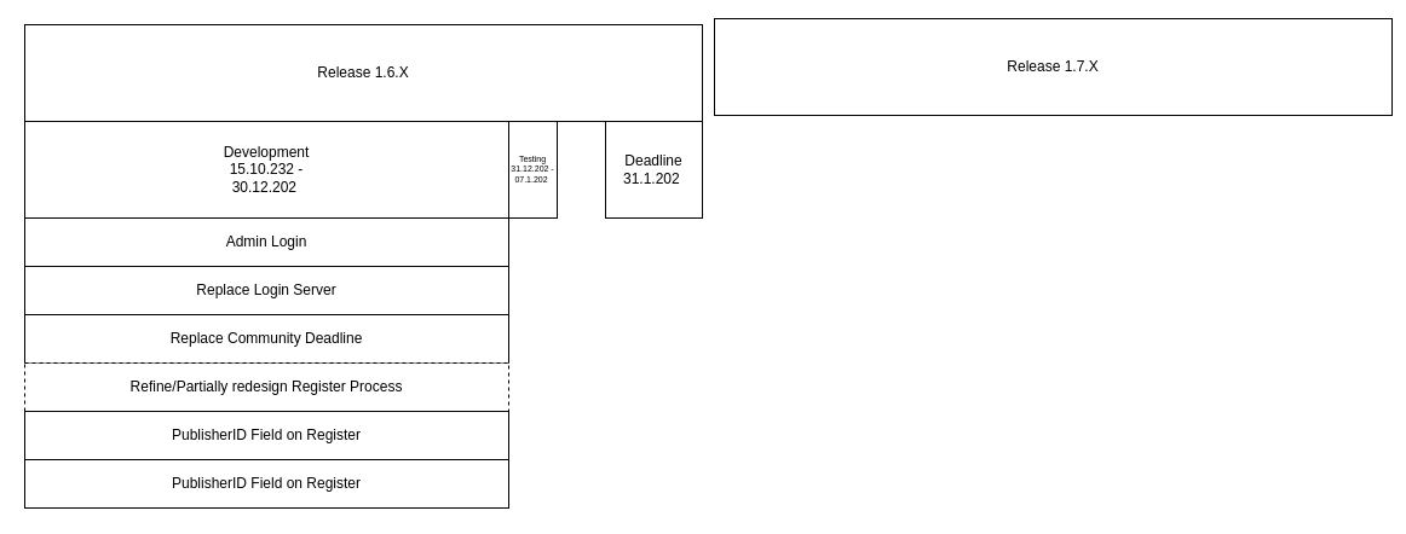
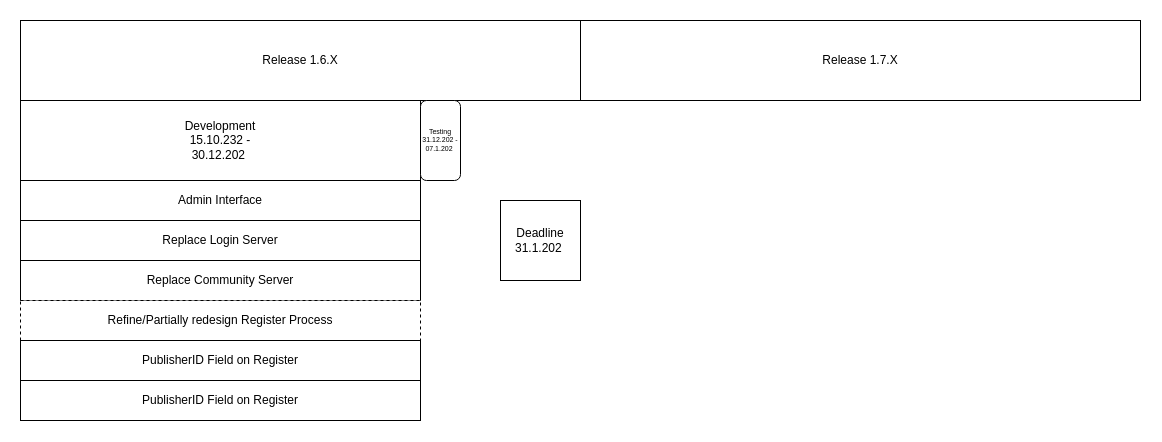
- <mxCell id="6" value="Release 1.7.X" style="rounded=0;whiteSpace=wrap;html=1;" vertex="1" parent="1"><mxGeometry x="590" y="15" width="560" height="80" as="geometry" /></mxCell>
+ <mxCell id="6" value="Release 1.7.X" style="rounded=0;whiteSpace=wrap;html=1;" vertex="1" parent="1"><mxGeometry x="580" y="20" width="560" height="80" as="geometry" /></mxCell>
- <mxCell id="4" value="Testing&lt;br style=&quot;font-size: 7px;&quot;&gt;31.12.202 -&lt;br style=&quot;font-size: 7px;&quot;&gt;07.1.202&amp;nbsp;" style="rounded=0;whiteSpace=wrap;html=1;fontSize=7;" vertex="1" parent="1"><mxGeometry x="420" y="100" width="40" height="80" as="geometry" /></mxCell>
+ <mxCell id="4" value="Testing&lt;br style=&quot;font-size: 7px;&quot;&gt;31.12.202 -&lt;br style=&quot;font-size: 7px;&quot;&gt;07.1.202&amp;nbsp;" style="whiteSpace=wrap;html=1;fontSize=7;rounded=1;" vertex="1" parent="1"><mxGeometry x="420" y="100" width="40" height="80" as="geometry" /></mxCell>
- <mxCell id="5" value="Deadline&lt;br style=&quot;font-size: 12px;&quot;&gt;31.1.202&amp;nbsp;" style="rounded=0;whiteSpace=wrap;html=1;fontSize=12;" vertex="1" parent="1"><mxGeometry x="500" y="100" width="80" height="80" as="geometry" /></mxCell>
+ <mxCell id="5" value="Deadline&lt;br style=&quot;font-size: 12px;&quot;&gt;31.1.202&amp;nbsp;" style="rounded=0;whiteSpace=wrap;html=1;fontSize=12;" vertex="1" parent="1"><mxGeometry x="500" y="200" width="80" height="80" as="geometry" /></mxCell>
- <mxCell id="7" value="Admin Login" style="rounded=0;whiteSpace=wrap;html=1;fontSize=12;" vertex="1" parent="1"><mxGeometry x="20" y="180" width="400" height="40" as="geometry" /></mxCell>
+ <mxCell id="7" value="Admin Interface" style="rounded=0;whiteSpace=wrap;html=1;fontSize=12;" vertex="1" parent="1"><mxGeometry x="20" y="180" width="400" height="40" as="geometry" /></mxCell>
- <mxCell id="9" value="Replace Community Deadline" style="rounded=0;whiteSpace=wrap;html=1;fontSize=12;" vertex="1" parent="1"><mxGeometry x="20" y="260" width="400" height="40" as="geometry" /></mxCell>
+ <mxCell id="9" value="Replace Community Server" style="rounded=0;whiteSpace=wrap;html=1;fontSize=12;" vertex="1" parent="1"><mxGeometry x="20" y="260" width="400" height="40" as="geometry" /></mxCell>
